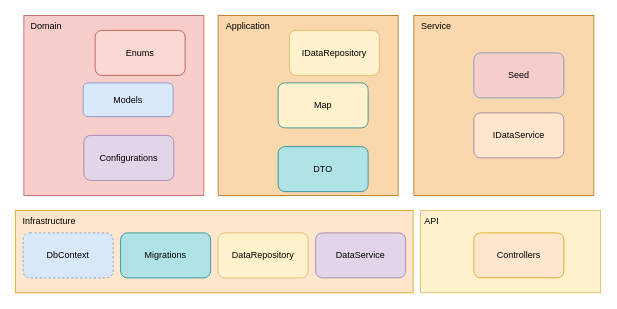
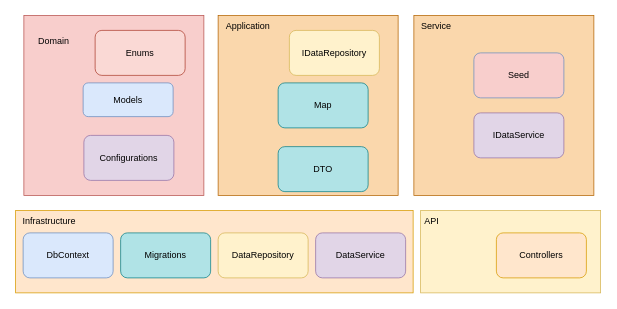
- <mxCell id="5" value="Domain" style="text;html=1;strokeColor=none;fillColor=none;align=center;verticalAlign=middle;whiteSpace=wrap;rounded=0;" parent="1" vertex="1"><mxGeometry x="31" y="20" width="60" height="30" as="geometry" /></mxCell>
+ <mxCell id="5" value="Domain" style="text;html=1;strokeColor=none;fillColor=none;align=center;verticalAlign=middle;whiteSpace=wrap;rounded=0;" parent="1" vertex="1"><mxGeometry x="41" y="40" width="60" height="30" as="geometry" /></mxCell>
- <mxCell id="19" value="Map" style="rounded=1;whiteSpace=wrap;html=1;fillColor=#fff2cc;strokeColor=#0e8088;" parent="1" vertex="1"><mxGeometry x="370" y="110" width="120" height="60" as="geometry" /></mxCell>
+ <mxCell id="19" value="Map" style="rounded=1;whiteSpace=wrap;html=1;fillColor=#b0e3e6;strokeColor=#0e8088;" parent="1" vertex="1"><mxGeometry x="370" y="110" width="120" height="60" as="geometry" /></mxCell>
- <mxCell id="22" value="IDataService" style="rounded=1;whiteSpace=wrap;html=1;fillColor=#ffe6cc;strokeColor=#9673a6;" parent="1" vertex="1"><mxGeometry x="631" y="150" width="120" height="60" as="geometry" /></mxCell>
+ <mxCell id="22" value="IDataService" style="rounded=1;whiteSpace=wrap;html=1;fillColor=#e1d5e7;strokeColor=#9673a6;" parent="1" vertex="1"><mxGeometry x="631" y="150" width="120" height="60" as="geometry" /></mxCell>
- <mxCell id="13" value="DbContext" style="rounded=1;whiteSpace=wrap;html=1;fillColor=#dae8fc;strokeColor=#6c8ebf;dashed=1;" parent="1" vertex="1"><mxGeometry x="30" y="310" width="120" height="60" as="geometry" /></mxCell>
+ <mxCell id="13" value="DbContext" style="rounded=1;whiteSpace=wrap;html=1;fillColor=#dae8fc;strokeColor=#6c8ebf;" parent="1" vertex="1"><mxGeometry x="30" y="310" width="120" height="60" as="geometry" /></mxCell>
- <mxCell id="16" value="Controllers" style="rounded=1;whiteSpace=wrap;html=1;fillColor=#ffe6cc;strokeColor=#d79b00;" parent="1" vertex="1"><mxGeometry x="631" y="310" width="120" height="60" as="geometry" /></mxCell>
+ <mxCell id="16" value="Controllers" style="rounded=1;whiteSpace=wrap;html=1;fillColor=#ffe6cc;strokeColor=#d79b00;" parent="1" vertex="1"><mxGeometry x="661" y="310" width="120" height="60" as="geometry" /></mxCell>
